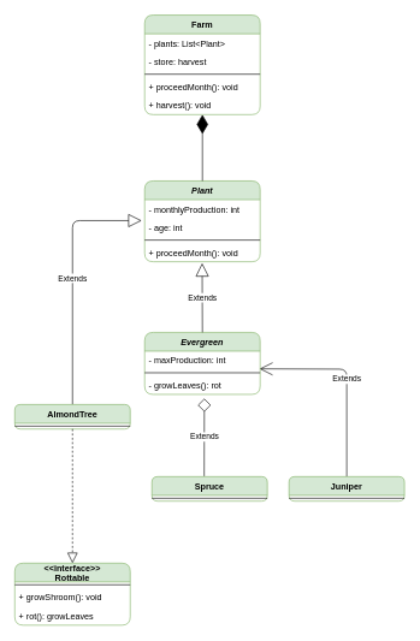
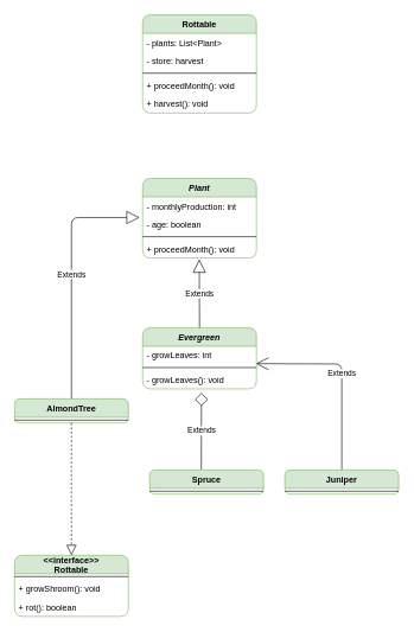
- <mxCell id="13" value="Farm" style="swimlane;fontStyle=1;align=center;verticalAlign=top;childLayout=stackLayout;horizontal=1;startSize=26;horizontalStack=0;resizeParent=1;resizeParentMax=0;resizeLast=0;collapsible=1;marginBottom=0;rounded=1;strokeColor=#82b366;fillColor=#d5e8d4;" vertex="1" parent="1"><mxGeometry x="200" y="20" width="160" height="138" as="geometry" /></mxCell>
+ <mxCell id="13" value="Rottable" style="swimlane;fontStyle=1;align=center;verticalAlign=top;childLayout=stackLayout;horizontal=1;startSize=26;horizontalStack=0;resizeParent=1;resizeParentMax=0;resizeLast=0;collapsible=1;marginBottom=0;rounded=1;strokeColor=#82b366;fillColor=#d5e8d4;" vertex="1" parent="1"><mxGeometry x="200" y="20" width="160" height="138" as="geometry" /></mxCell>
- <mxCell id="7" value="" style="endArrow=diamondThin;endFill=1;endSize=24;html=1;exitX=0.5;exitY=0;exitDx=0;exitDy=0;" edge="1" parent="1" source="2" target="18"><mxGeometry width="160" relative="1" as="geometry"><mxPoint x="330" y="230" as="sourcePoint" /><mxPoint x="490" y="230" as="targetPoint" /></mxGeometry></mxCell>
- <mxCell id="4" value="- age: int" style="text;strokeColor=none;fillColor=none;align=left;verticalAlign=top;spacingLeft=4;spacingRight=4;overflow=hidden;rotatable=0;points=[[0,0.5],[1,0.5]];portConstraint=eastwest;" vertex="1" parent="2"><mxGeometry y="52" width="160" height="26" as="geometry" /></mxCell>
+ <mxCell id="4" value="- age: boolean" style="text;strokeColor=none;fillColor=none;align=left;verticalAlign=top;spacingLeft=4;spacingRight=4;overflow=hidden;rotatable=0;points=[[0,0.5],[1,0.5]];portConstraint=eastwest;" vertex="1" parent="2"><mxGeometry y="52" width="160" height="26" as="geometry" /></mxCell>
- <mxCell id="24" value="- maxProduction: int" style="text;strokeColor=none;fillColor=none;align=left;verticalAlign=top;spacingLeft=4;spacingRight=4;overflow=hidden;rotatable=0;points=[[0,0.5],[1,0.5]];portConstraint=eastwest;" vertex="1" parent="23"><mxGeometry y="26" width="160" height="26" as="geometry" /></mxCell>
+ <mxCell id="24" value="- growLeaves: int" style="text;strokeColor=none;fillColor=none;align=left;verticalAlign=top;spacingLeft=4;spacingRight=4;overflow=hidden;rotatable=0;points=[[0,0.5],[1,0.5]];portConstraint=eastwest;" vertex="1" parent="23"><mxGeometry y="26" width="160" height="26" as="geometry" /></mxCell>
- <mxCell id="26" value="- growLeaves(): rot" style="text;strokeColor=none;fillColor=none;align=left;verticalAlign=top;spacingLeft=4;spacingRight=4;overflow=hidden;rotatable=0;points=[[0,0.5],[1,0.5]];portConstraint=eastwest;" vertex="1" parent="23"><mxGeometry y="60" width="160" height="26" as="geometry" /></mxCell>
+ <mxCell id="26" value="- growLeaves(): void" style="text;strokeColor=none;fillColor=none;align=left;verticalAlign=top;spacingLeft=4;spacingRight=4;overflow=hidden;rotatable=0;points=[[0,0.5],[1,0.5]];portConstraint=eastwest;" vertex="1" parent="23"><mxGeometry y="60" width="160" height="26" as="geometry" /></mxCell>
- <mxCell id="31" value="+ rot(): growLeaves" style="text;strokeColor=none;fillColor=none;align=left;verticalAlign=top;spacingLeft=4;spacingRight=4;overflow=hidden;rotatable=0;points=[[0,0.5],[1,0.5]];portConstraint=eastwest;" vertex="1" parent="28"><mxGeometry y="60" width="160" height="26" as="geometry" /></mxCell>
+ <mxCell id="31" value="+ rot(): boolean" style="text;strokeColor=none;fillColor=none;align=left;verticalAlign=top;spacingLeft=4;spacingRight=4;overflow=hidden;rotatable=0;points=[[0,0.5],[1,0.5]];portConstraint=eastwest;" vertex="1" parent="28"><mxGeometry y="60" width="160" height="26" as="geometry" /></mxCell>
